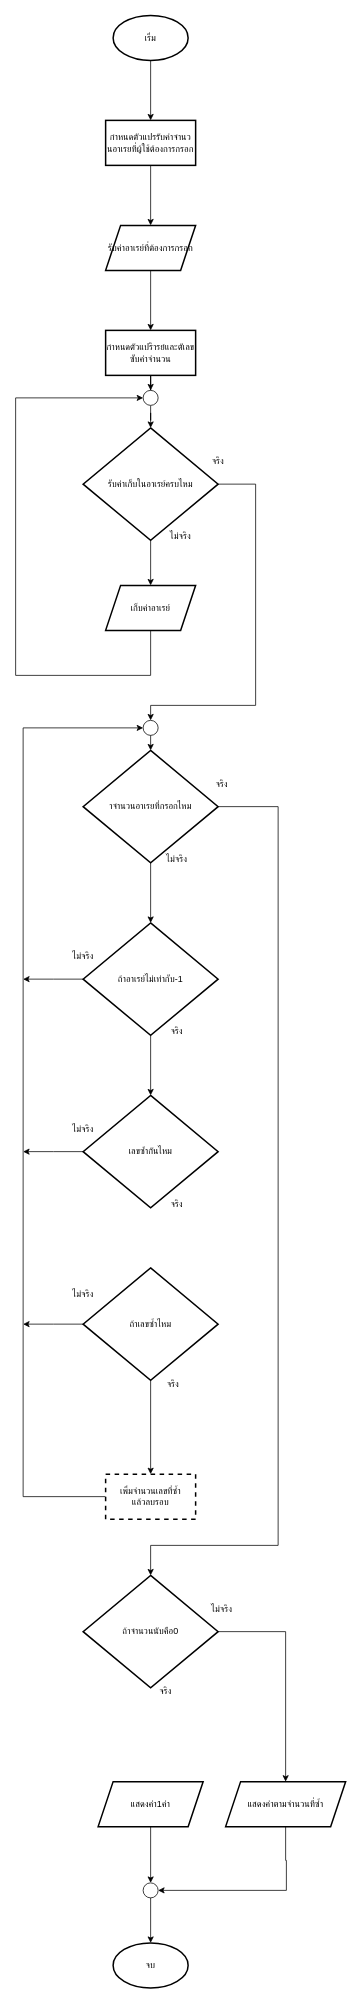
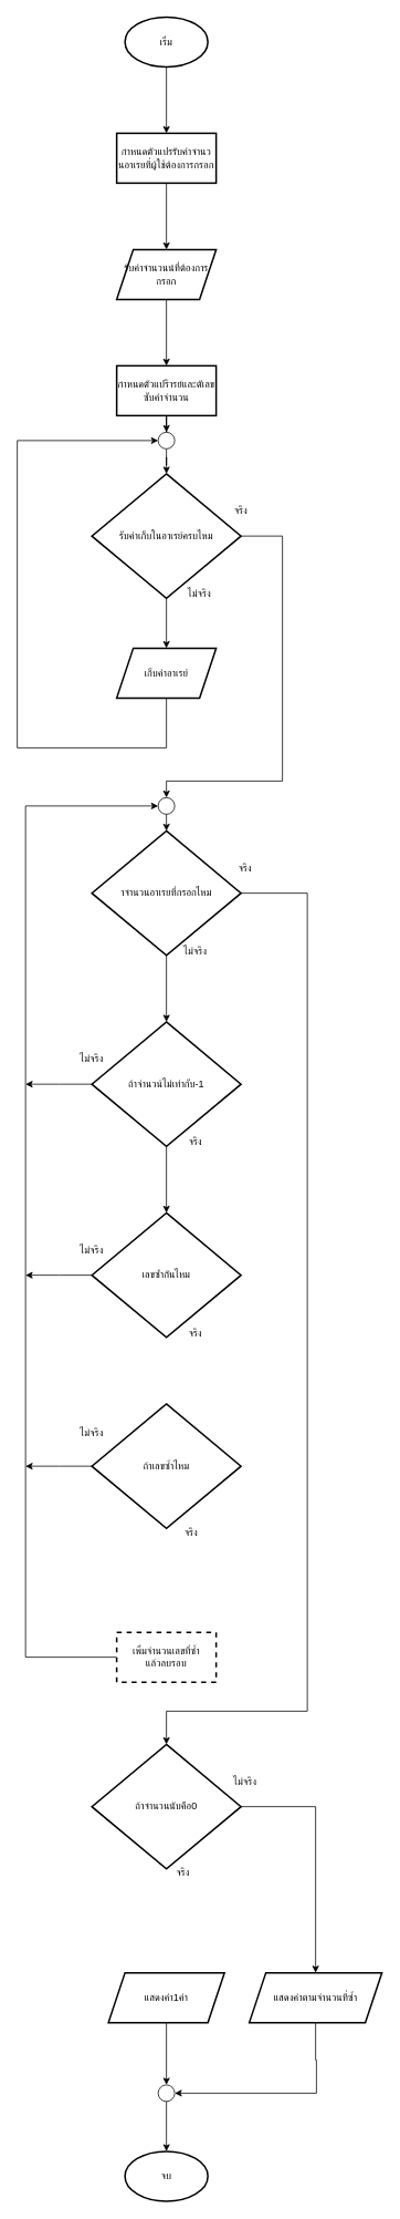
- <mxCell id="7" value="รับค่าอาเรย์ที่ต้องการกรอก" style="shape=parallelogram;perimeter=parallelogramPerimeter;whiteSpace=wrap;html=1;fixedSize=1;strokeWidth=2;" vertex="1" parent="1"><mxGeometry x="140" y="300" width="120" height="60" as="geometry" /></mxCell>
+ <mxCell id="7" value="รับค่าจำนวนน์ที่ต้องการกรอก" style="shape=parallelogram;perimeter=parallelogramPerimeter;whiteSpace=wrap;html=1;fixedSize=1;strokeWidth=2;" vertex="1" parent="1"><mxGeometry x="140" y="300" width="120" height="60" as="geometry" /></mxCell>
- <mxCell id="26" value="ถ้าอาเรย์ไม่เท่ากับ-1" style="rhombus;whiteSpace=wrap;html=1;strokeWidth=2;" vertex="1" parent="1"><mxGeometry x="110" y="1230" width="180" height="150" as="geometry" /></mxCell>
+ <mxCell id="26" value="ถ้าจำนวน์ไม่เท่ากับ-1" style="rhombus;whiteSpace=wrap;html=1;strokeWidth=2;" vertex="1" parent="1"><mxGeometry x="110" y="1230" width="180" height="150" as="geometry" /></mxCell>
- <mxCell id="31" value="" style="edgeStyle=orthogonalEdgeStyle;rounded=0;orthogonalLoop=1;jettySize=auto;html=1;" edge="1" parent="1" source="33" target="35"><mxGeometry relative="1" as="geometry" /></mxCell>
